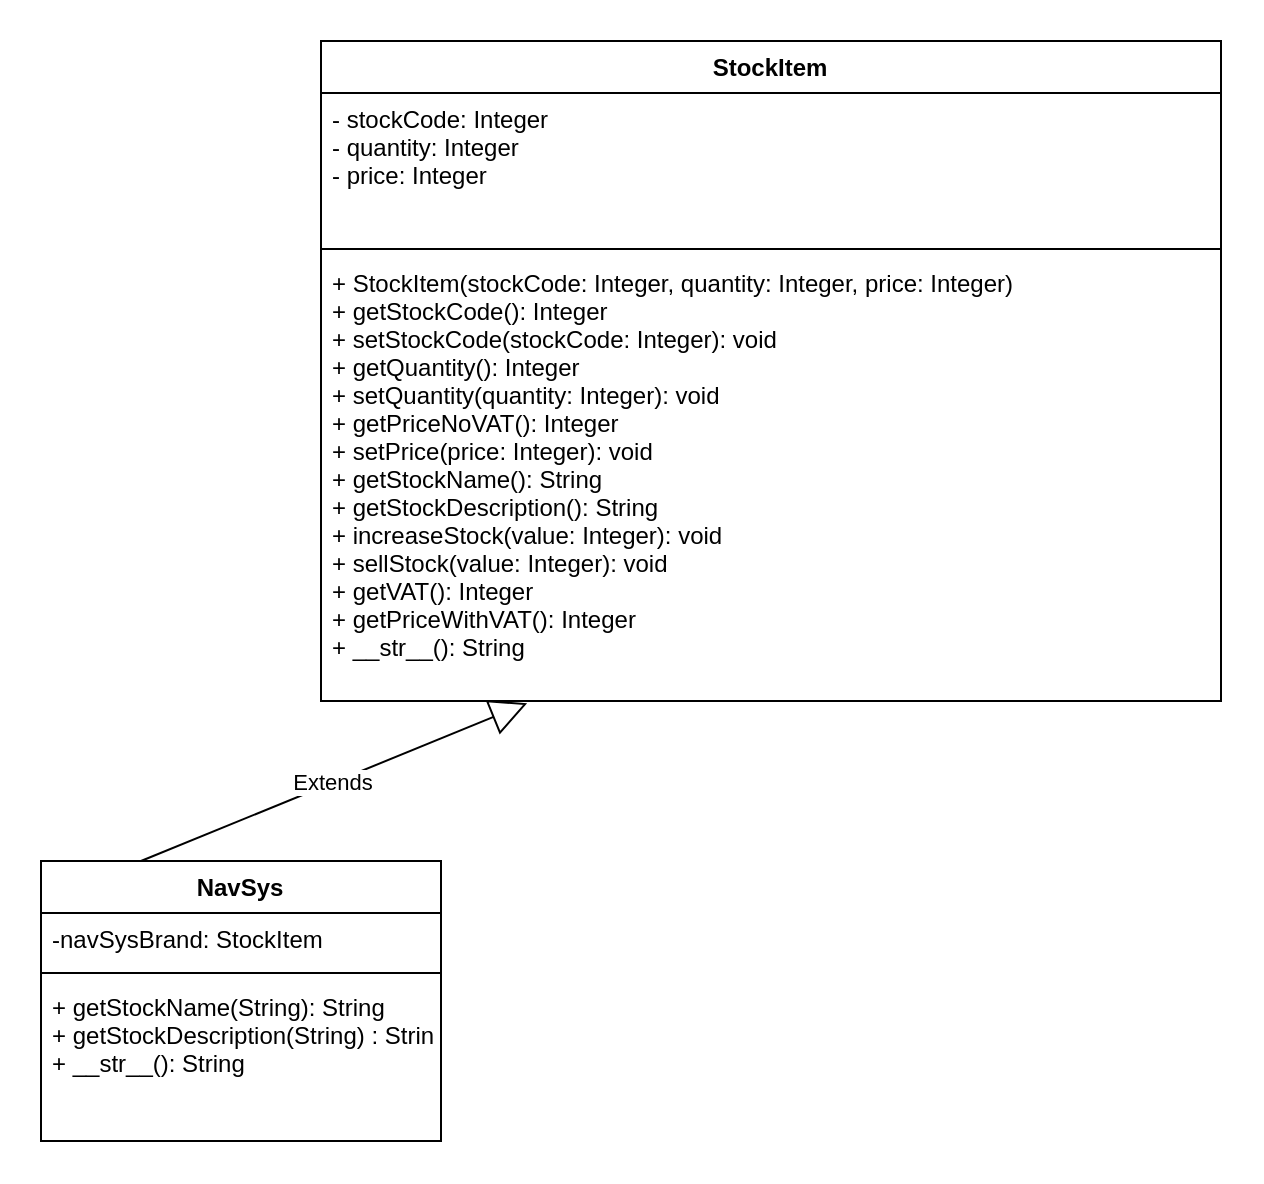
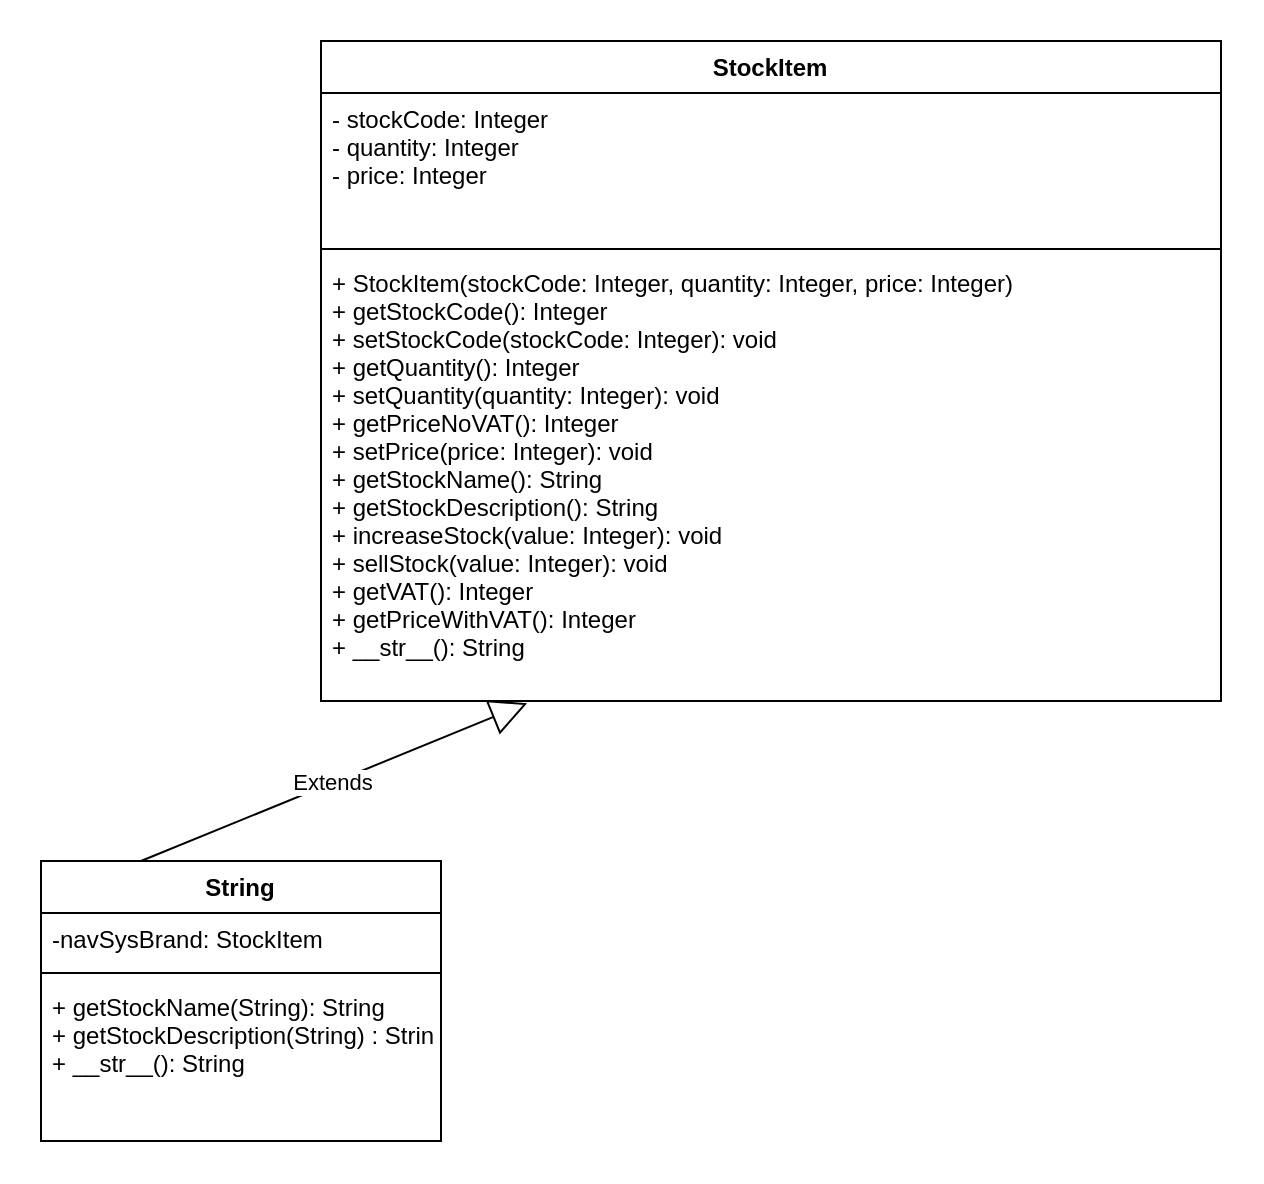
- <mxCell id="6" value="NavSys" style="swimlane;fontStyle=1;align=center;verticalAlign=top;childLayout=stackLayout;horizontal=1;startSize=26;horizontalStack=0;resizeParent=1;resizeParentMax=0;resizeLast=0;collapsible=1;marginBottom=0;" vertex="1" parent="1"><mxGeometry x="20" y="430" width="200" height="140" as="geometry" /></mxCell>
+ <mxCell id="6" value="String" style="swimlane;fontStyle=1;align=center;verticalAlign=top;childLayout=stackLayout;horizontal=1;startSize=26;horizontalStack=0;resizeParent=1;resizeParentMax=0;resizeLast=0;collapsible=1;marginBottom=0;" vertex="1" parent="1"><mxGeometry x="20" y="430" width="200" height="140" as="geometry" /></mxCell>
